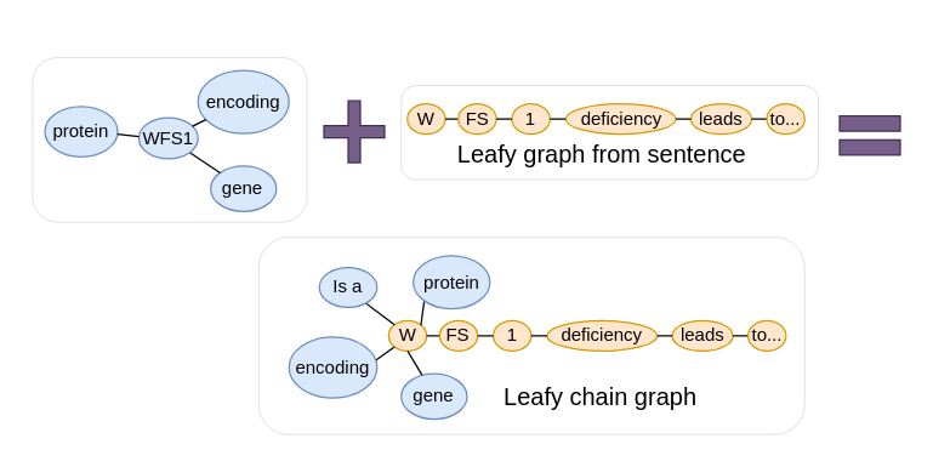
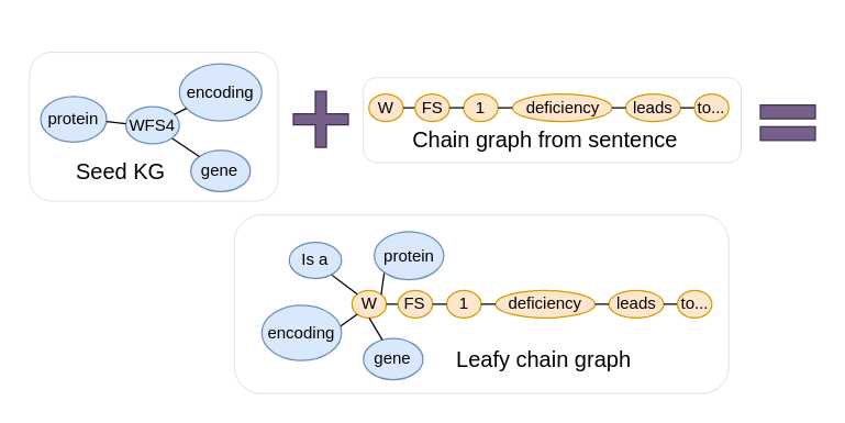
- <mxCell id="9" value="&lt;font style=&quot;font-size: 12px;&quot;&gt;WFS1&lt;/font&gt;" style="strokeWidth=1;dashed=0;align=center;fontSize=8;shape=ellipse;perimeter=ellipsePerimeter;whiteSpace=wrap;html=1;aspect=fixed;fillColor=#dae8fc;strokeColor=#6c8ebf;" parent="1" vertex="1"><mxGeometry x="91" y="77.19" width="39" height="27" as="geometry" /></mxCell>
+ <mxCell id="9" value="&lt;font style=&quot;font-size: 12px;&quot;&gt;WFS4&lt;/font&gt;" style="strokeWidth=1;dashed=0;align=center;fontSize=8;shape=ellipse;perimeter=ellipsePerimeter;whiteSpace=wrap;html=1;aspect=fixed;fillColor=#dae8fc;strokeColor=#6c8ebf;" parent="1" vertex="1"><mxGeometry x="91" y="77.19" width="39" height="27" as="geometry" /></mxCell>
- <mxCell id="25" value="&lt;font style=&quot;font-size: 16px;&quot;&gt;Leafy graph from sentence&lt;/font&gt;" style="text;html=1;align=center;verticalAlign=middle;resizable=0;points=[];autosize=1;strokeColor=none;fillColor=none;" parent="1" vertex="1"><mxGeometry x="286" y="86" width="220" height="30" as="geometry" /></mxCell>
+ <mxCell id="25" value="&lt;font style=&quot;font-size: 16px;&quot;&gt;Chain graph from sentence&lt;/font&gt;" style="text;html=1;align=center;verticalAlign=middle;resizable=0;points=[];autosize=1;strokeColor=none;fillColor=none;" parent="1" vertex="1"><mxGeometry x="286" y="86" width="220" height="30" as="geometry" /></mxCell>
+ <mxCell id="12" value="&lt;font style=&quot;font-size: 16px;&quot;&gt;Seed KG&lt;/font&gt;" style="text;html=1;align=center;verticalAlign=middle;resizable=0;points=[];autosize=1;strokeColor=none;fillColor=none;" parent="1" vertex="1"><mxGeometry x="42" y="109" width="90" height="30" as="geometry" /></mxCell>
